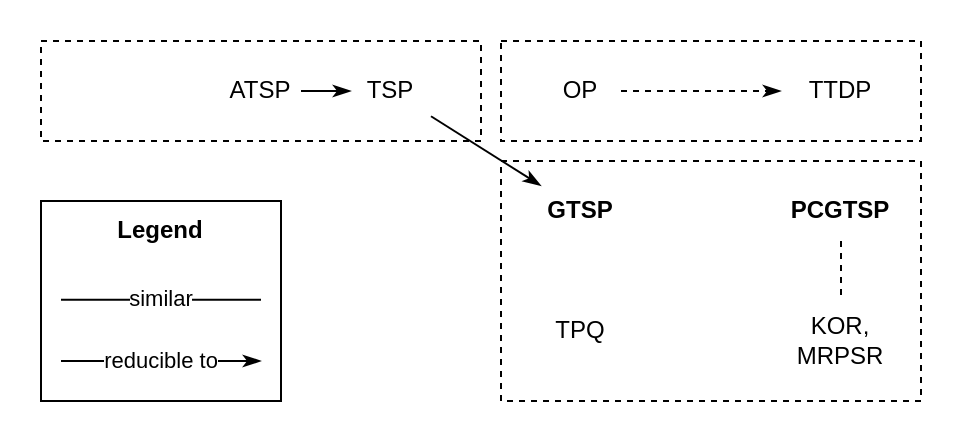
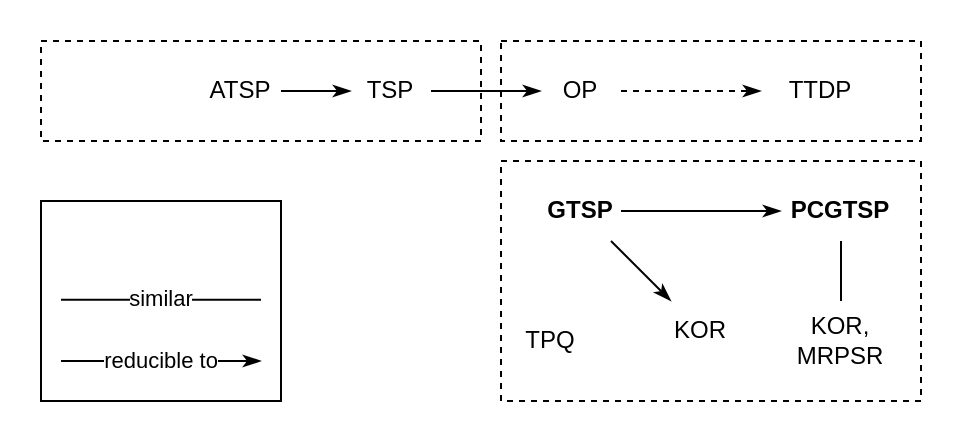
- <mxCell id="5" value="ATSP" style="text;html=1;strokeColor=none;fillColor=none;align=center;verticalAlign=middle;whiteSpace=wrap;rounded=0;" parent="1" vertex="1"><mxGeometry x="110" y="30" width="40" height="30" as="geometry" /></mxCell>
+ <mxCell id="5" value="ATSP" style="text;html=1;strokeColor=none;fillColor=none;align=center;verticalAlign=middle;whiteSpace=wrap;rounded=0;" parent="1" vertex="1"><mxGeometry x="100" y="30" width="40" height="30" as="geometry" /></mxCell>
+ <mxCell id="9" value="" style="endArrow=classicThin;html=1;rounded=0;endFill=1;" parent="1" source="4" target="8" edge="1"><mxGeometry width="50" height="50" relative="1" as="geometry"><mxPoint x="200" y="98" as="sourcePoint" /><mxPoint x="160" y="114" as="targetPoint" /></mxGeometry></mxCell>
- <mxCell id="10" value="TTDP" style="text;html=1;strokeColor=none;fillColor=none;align=center;verticalAlign=middle;whiteSpace=wrap;rounded=0;" parent="1" vertex="1"><mxGeometry x="390" y="30" width="60" height="30" as="geometry" /></mxCell>
+ <mxCell id="10" value="TTDP" style="text;html=1;strokeColor=none;fillColor=none;align=center;verticalAlign=middle;whiteSpace=wrap;rounded=0;" parent="1" vertex="1"><mxGeometry x="380" y="30" width="60" height="30" as="geometry" /></mxCell>
- <mxCell id="13" value="" style="endArrow=classicThin;html=1;rounded=0;endFill=1;" parent="1" source="4" target="12" edge="1"><mxGeometry width="50" height="50" relative="1" as="geometry"><mxPoint x="240" y="84" as="sourcePoint" /><mxPoint x="320" y="61" as="targetPoint" /></mxGeometry></mxCell>
+ <mxCell id="15" value="" style="endArrow=classicThin;html=1;rounded=0;endFill=1;" parent="1" source="12" target="14" edge="1"><mxGeometry width="50" height="50" relative="1" as="geometry"><mxPoint x="360" y="40" as="sourcePoint" /><mxPoint x="400" y="40" as="targetPoint" /></mxGeometry></mxCell>
- <mxCell id="21" value="Legend" style="text;html=1;strokeColor=none;fillColor=none;align=center;verticalAlign=middle;whiteSpace=wrap;rounded=0;fontStyle=1;spacingLeft=0;" parent="1" vertex="1"><mxGeometry x="20" y="100" width="120" height="30" as="geometry" /></mxCell>
+ <mxCell id="24" value="" style="endArrow=classicThin;html=1;rounded=0;endFill=1;" parent="1" source="12" target="23" edge="1"><mxGeometry width="50" height="50" relative="1" as="geometry"><mxPoint x="320" y="120" as="sourcePoint" /><mxPoint x="400" y="120" as="targetPoint" /></mxGeometry></mxCell>
- <mxCell id="18" value="" style="endArrow=none;html=1;rounded=0;endFill=0;startArrow=none;startFill=0;dashed=1;" parent="1" source="14" target="17" edge="1"><mxGeometry width="50" height="50" relative="1" as="geometry"><mxPoint x="300" y="140" as="sourcePoint" /><mxPoint x="300" y="180" as="targetPoint" /></mxGeometry></mxCell>
+ <mxCell id="18" value="" style="endArrow=none;html=1;rounded=0;endFill=0;startArrow=none;startFill=0;" parent="1" source="14" target="17" edge="1"><mxGeometry width="50" height="50" relative="1" as="geometry"><mxPoint x="300" y="140" as="sourcePoint" /><mxPoint x="300" y="180" as="targetPoint" /></mxGeometry></mxCell>
- <mxCell id="16" value="TPQ" style="text;html=1;strokeColor=none;fillColor=none;align=center;verticalAlign=middle;whiteSpace=wrap;rounded=0;" parent="1" vertex="1"><mxGeometry x="270" y="150" width="40" height="30" as="geometry" /></mxCell>
+ <mxCell id="16" value="TPQ" style="text;html=1;strokeColor=none;fillColor=none;align=center;verticalAlign=middle;whiteSpace=wrap;rounded=0;" parent="1" vertex="1"><mxGeometry x="255" y="155" width="40" height="30" as="geometry" /></mxCell>
+ <mxCell id="23" value="KOR" style="text;html=1;strokeColor=none;fillColor=none;align=center;verticalAlign=middle;whiteSpace=wrap;rounded=0;" parent="1" vertex="1"><mxGeometry x="330" y="150" width="40" height="30" as="geometry" /></mxCell>
